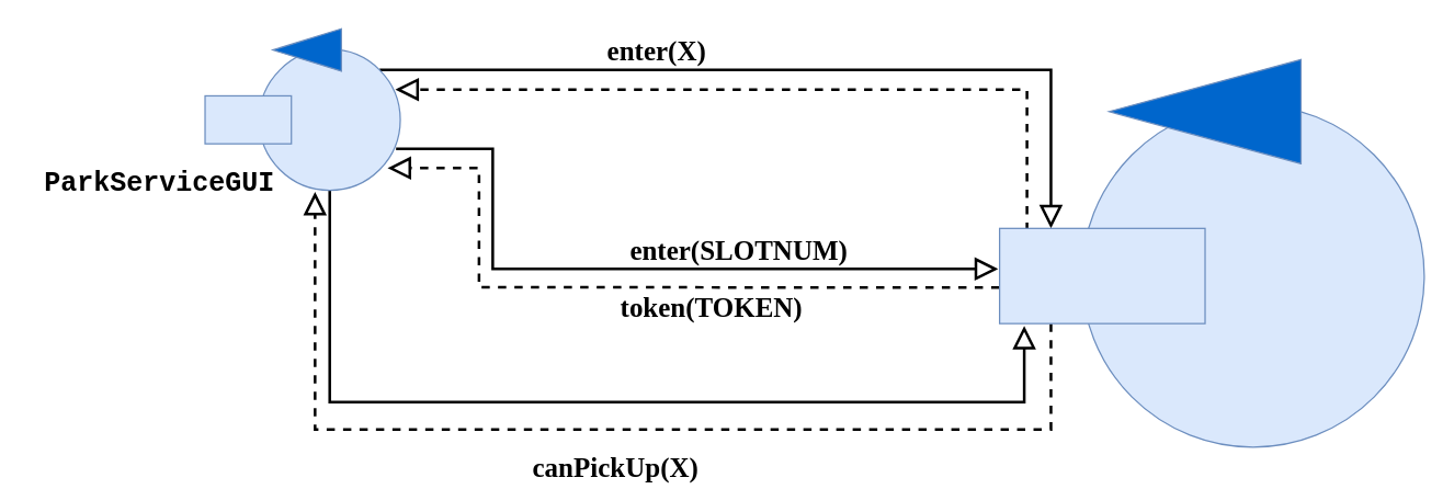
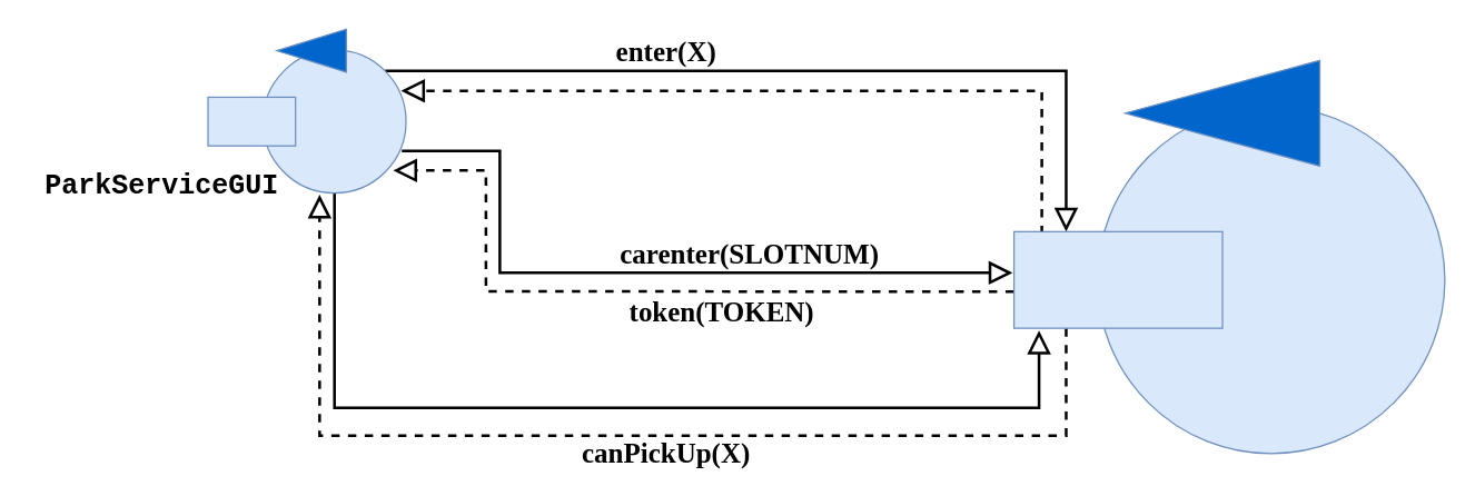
- <mxCell id="16" value="enter(SLOTNUM)" style="text;html=1;strokeColor=none;fillColor=none;align=center;verticalAlign=middle;whiteSpace=wrap;rounded=0;fontFamily=Verdana;fontSize=20;fontStyle=1" vertex="1" parent="1"><mxGeometry x="409" y="172" width="260" height="20" as="geometry" /></mxCell>
+ <mxCell id="16" value="carenter(SLOTNUM)" style="text;html=1;strokeColor=none;fillColor=none;align=center;verticalAlign=middle;whiteSpace=wrap;rounded=0;fontFamily=Verdana;fontSize=20;fontStyle=1" vertex="1" parent="1"><mxGeometry x="409" y="172" width="260" height="20" as="geometry" /></mxCell>
- <mxCell id="18" value="canPickUp(X)" style="text;html=1;strokeColor=none;fillColor=none;align=center;verticalAlign=middle;whiteSpace=wrap;rounded=0;fontFamily=Verdana;fontSize=20;fontStyle=1" vertex="1" parent="1"><mxGeometry x="319" y="329.5" width="260" height="20" as="geometry" /></mxCell>
+ <mxCell id="18" value="canPickUp(X)" style="text;html=1;strokeColor=none;fillColor=none;align=center;verticalAlign=middle;whiteSpace=wrap;rounded=0;fontFamily=Verdana;fontSize=20;fontStyle=1" vertex="1" parent="1"><mxGeometry x="349" y="314.5" width="260" height="20" as="geometry" /></mxCell>
